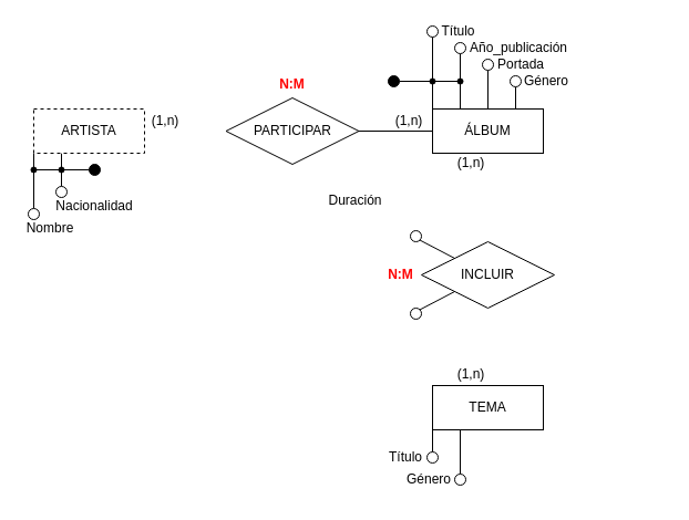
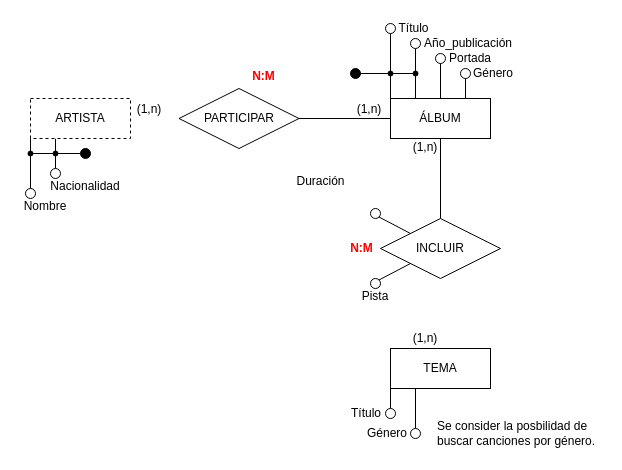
- <mxCell id="15" value="PARTICIPAR" style="shape=rhombus;perimeter=rhombusPerimeter;whiteSpace=wrap;html=1;align=center;" parent="1" vertex="1"><mxGeometry x="203.5" y="88" width="120" height="60" as="geometry" /></mxCell>
+ <mxCell id="15" value="PARTICIPAR" style="shape=rhombus;perimeter=rhombusPerimeter;whiteSpace=wrap;html=1;align=center;" parent="1" vertex="1"><mxGeometry x="178.5" y="88" width="120" height="60" as="geometry" /></mxCell>
+ <mxCell id="5" style="edgeStyle=orthogonalEdgeStyle;rounded=0;orthogonalLoop=1;jettySize=auto;html=1;exitX=0.5;exitY=1;exitDx=0;exitDy=0;entryX=0.5;entryY=0;entryDx=0;entryDy=0;endArrow=none;endFill=0;" parent="1" source="10" target="18" edge="1"><mxGeometry relative="1" as="geometry" /></mxCell>
+ <mxCell id="53" value="Pista" style="text;html=1;strokeColor=none;fillColor=none;align=center;verticalAlign=middle;whiteSpace=wrap;rounded=0;" parent="1" vertex="1"><mxGeometry x="360" y="288" width="30" height="15" as="geometry" /></mxCell>
+ <mxCell id="56" value="Se consider la posbilidad de buscar canciones por género." style="text;html=1;align=left;verticalAlign=middle;whiteSpace=wrap;rounded=0;" vertex="1" parent="1"><mxGeometry x="435" y="418" width="165" height="30" as="geometry" /></mxCell>
